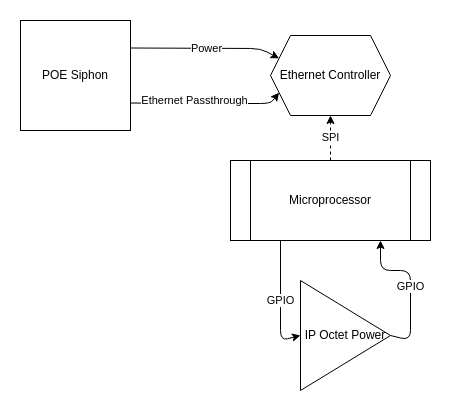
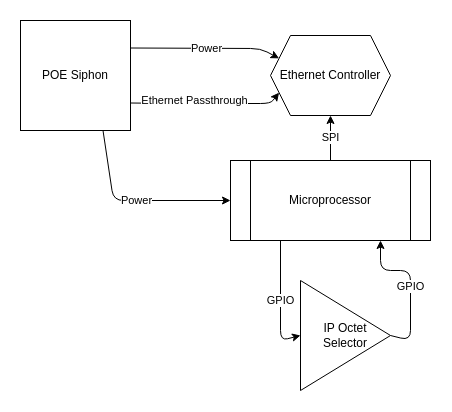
- <mxCell id="6" value="SPI" style="edgeStyle=none;html=1;exitX=0.5;exitY=0;exitDx=0;exitDy=0;entryX=0.5;entryY=1;entryDx=0;entryDy=0;dashed=1;" edge="1" parent="1" source="8" target="9"><mxGeometry relative="1" as="geometry" /></mxCell>
+ <mxCell id="6" value="SPI" style="edgeStyle=none;html=1;exitX=0.5;exitY=0;exitDx=0;exitDy=0;entryX=0.5;entryY=1;entryDx=0;entryDy=0;" edge="1" parent="1" source="8" target="9"><mxGeometry relative="1" as="geometry" /></mxCell>
+ <mxCell id="4" value="Power" style="edgeStyle=none;html=1;exitX=0.75;exitY=1;exitDx=0;exitDy=0;entryX=0;entryY=0.5;entryDx=0;entryDy=0;" edge="1" parent="1" source="5" target="8"><mxGeometry relative="1" as="geometry"><Array as="points"><mxPoint x="113" y="200" /></Array></mxGeometry></mxCell>
- <mxCell id="11" value="IP Octet Power" style="triangle;whiteSpace=wrap;html=1;" vertex="1" parent="1"><mxGeometry x="300" y="280" width="90" height="110" as="geometry" /></mxCell>
+ <mxCell id="11" value="IP Octet Selector" style="triangle;whiteSpace=wrap;html=1;" vertex="1" parent="1"><mxGeometry x="300" y="280" width="90" height="110" as="geometry" /></mxCell>
